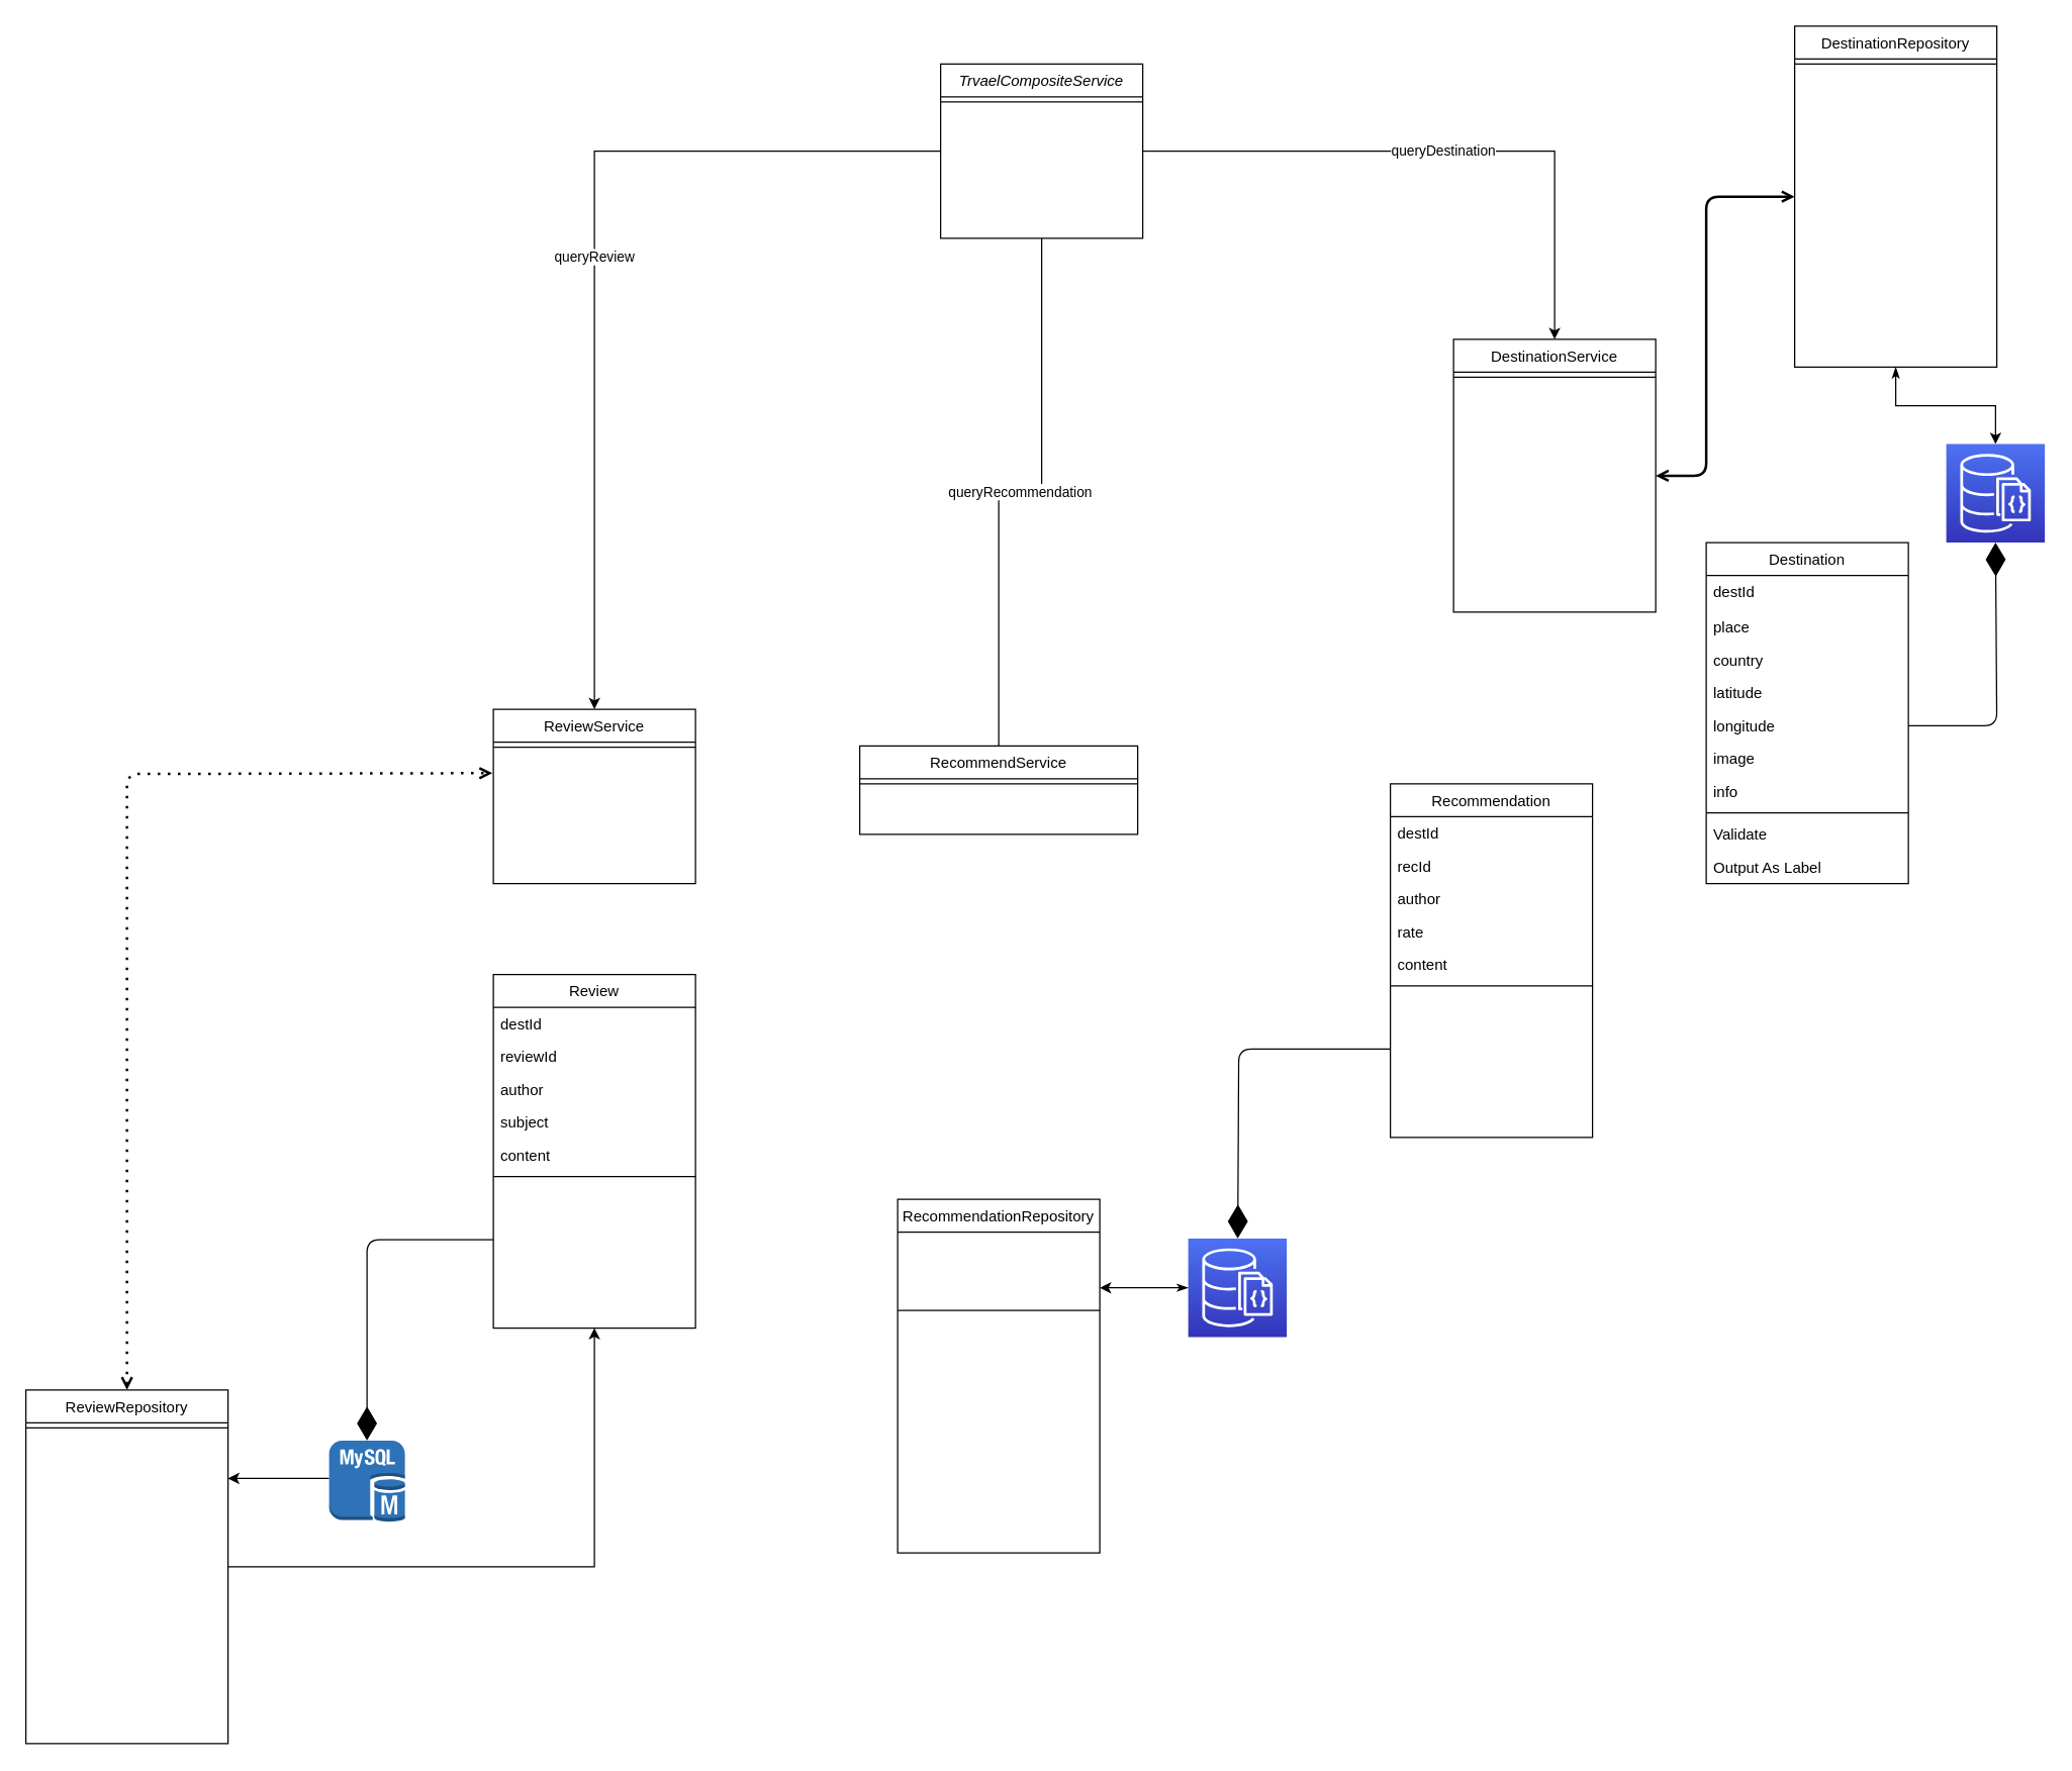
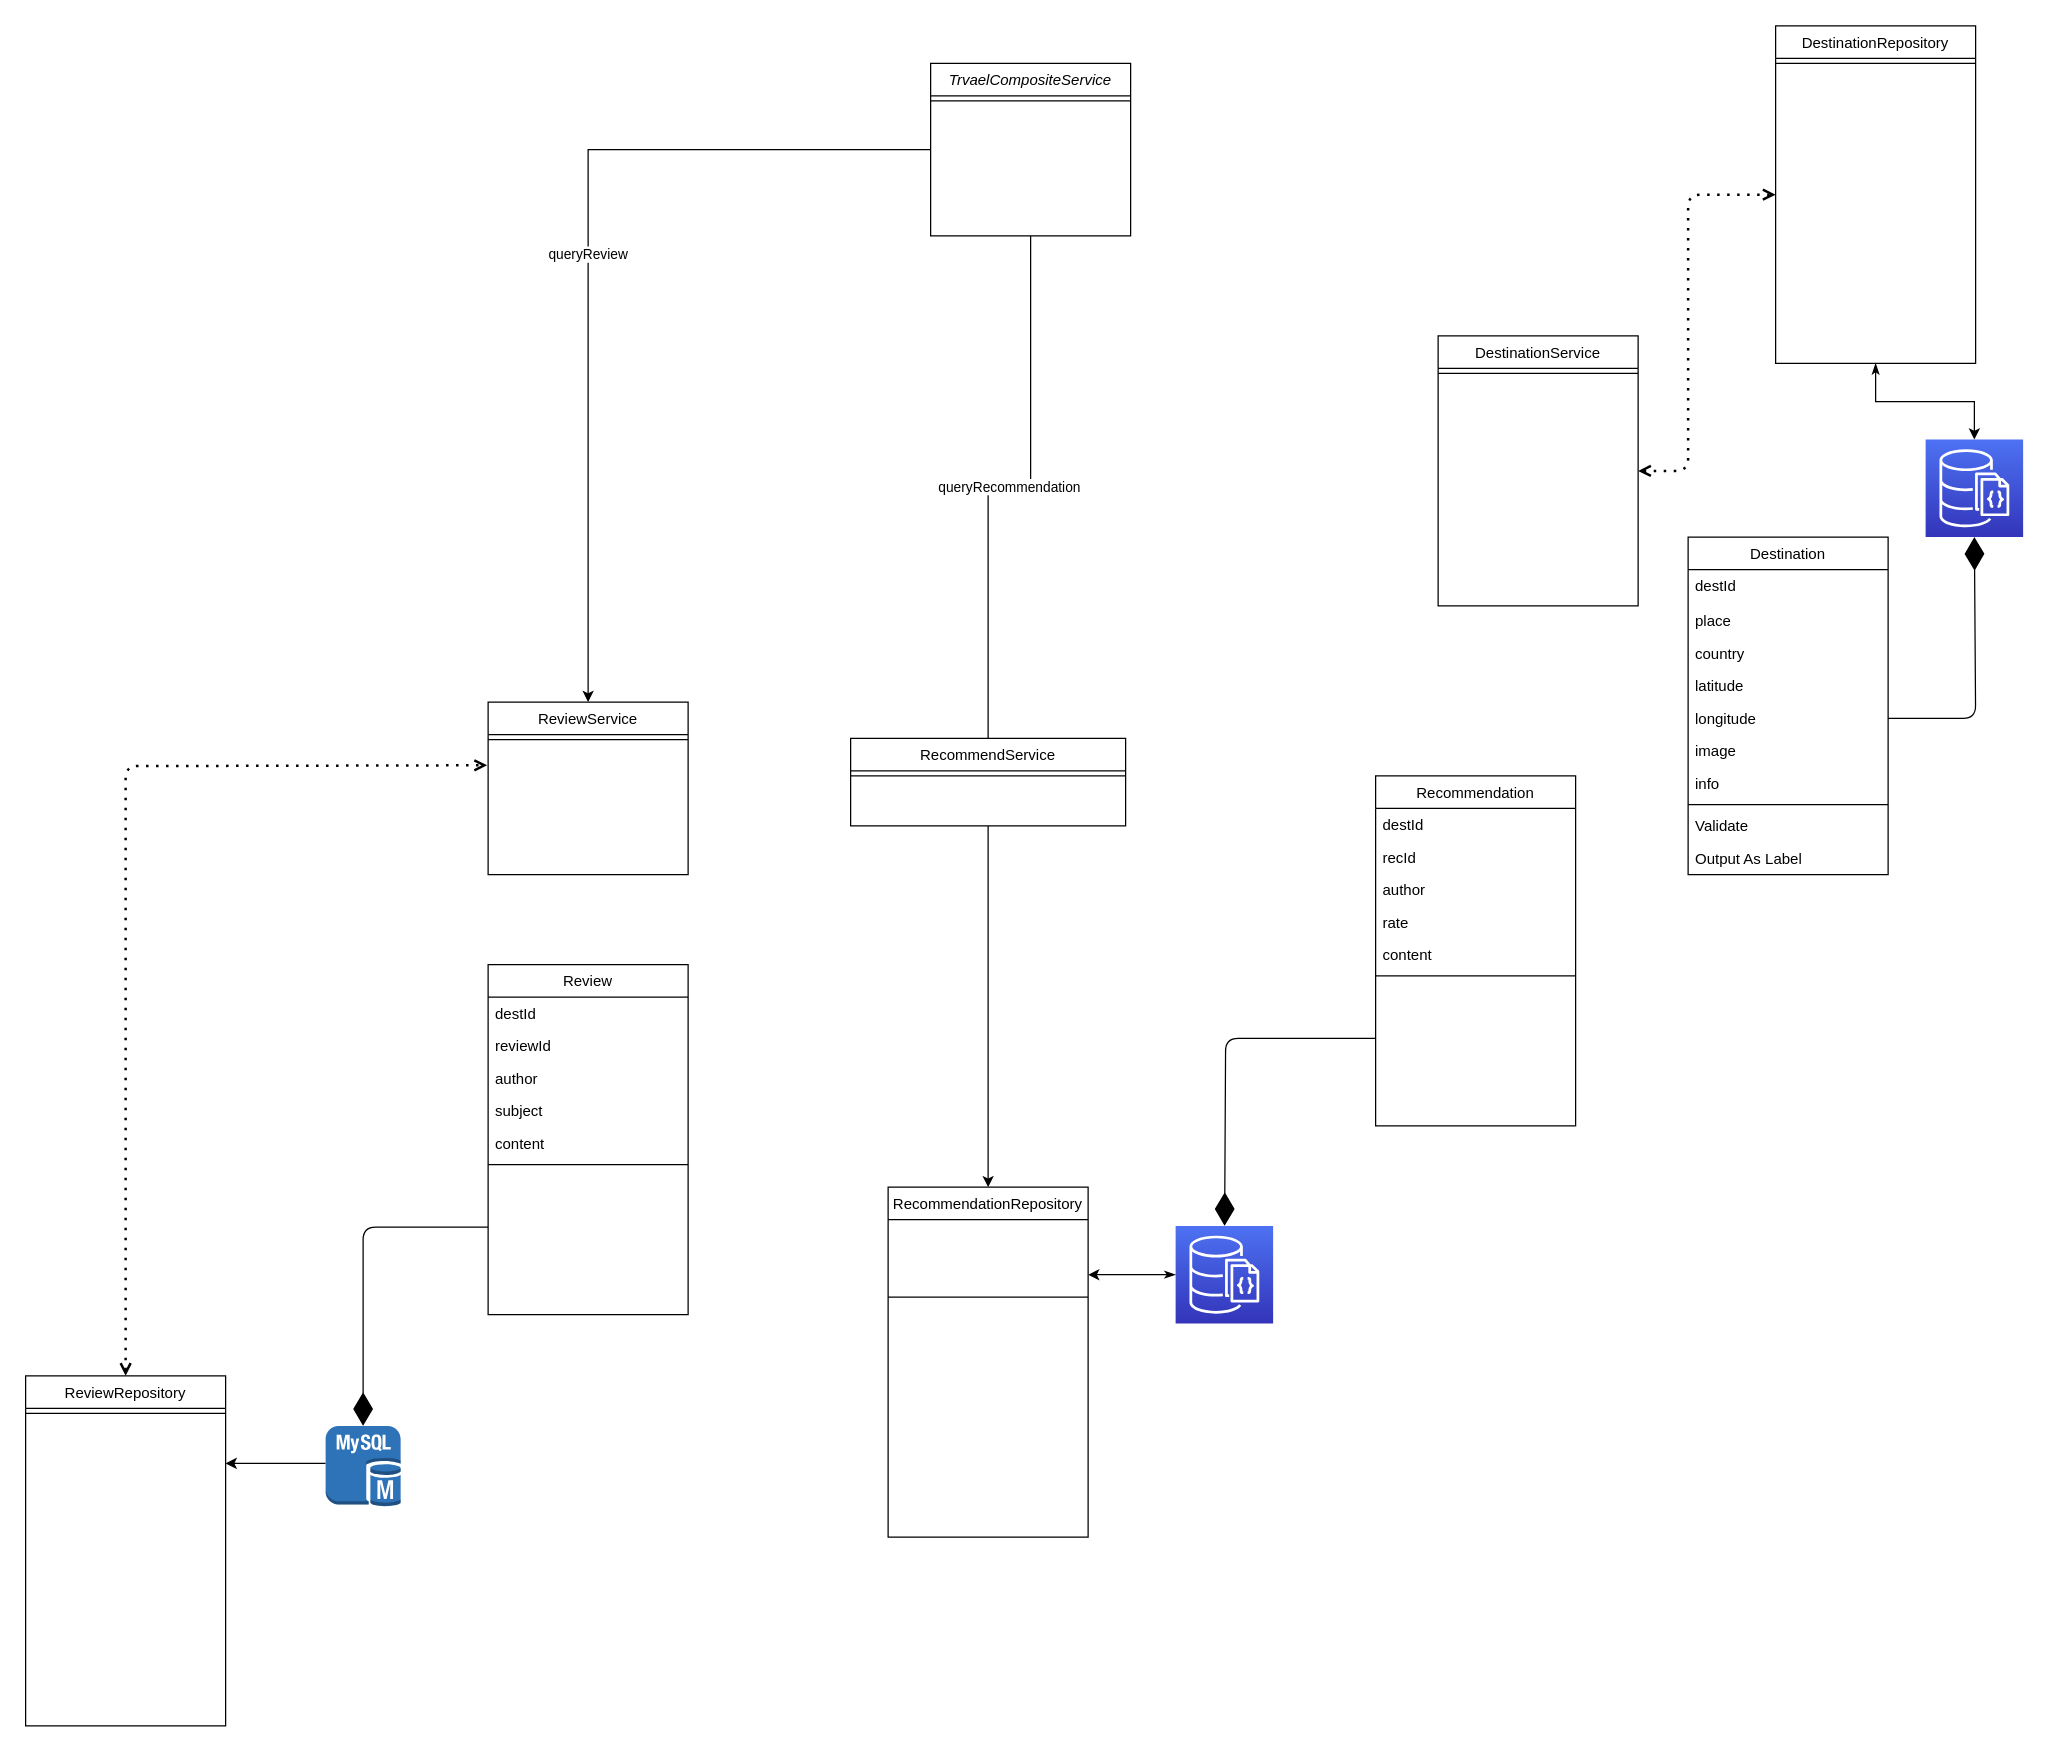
- <mxCell id="4" value="queryDestination" style="edgeStyle=orthogonalEdgeStyle;rounded=0;orthogonalLoop=1;jettySize=auto;html=1;entryX=0.5;entryY=0;entryDx=0;entryDy=0;" parent="1" source="5" target="12" edge="1"><mxGeometry relative="1" as="geometry" /></mxCell>
- <mxCell id="40" value="" style="endArrow=open;dashed=0;html=1;dashPattern=1 3;strokeWidth=2;exitX=1;exitY=0.5;exitDx=0;exitDy=0;startArrow=open;startFill=0;endFill=0;entryX=0;entryY=0.5;entryDx=0;entryDy=0;" parent="1" source="12" target="47" edge="1"><mxGeometry width="50" height="50" relative="1" as="geometry"><mxPoint x="1320" y="349" as="sourcePoint" /><mxPoint x="1430" y="140" as="targetPoint" /><Array as="points"><mxPoint x="1350" y="376" /><mxPoint x="1350" y="155" /></Array></mxGeometry></mxCell>
+ <mxCell id="40" value="" style="endArrow=open;dashed=1;html=1;dashPattern=1 3;strokeWidth=2;exitX=1;exitY=0.5;exitDx=0;exitDy=0;startArrow=open;startFill=0;endFill=0;entryX=0;entryY=0.5;entryDx=0;entryDy=0;" parent="1" source="12" target="47" edge="1"><mxGeometry width="50" height="50" relative="1" as="geometry"><mxPoint x="1320" y="349" as="sourcePoint" /><mxPoint x="1430" y="140" as="targetPoint" /><Array as="points"><mxPoint x="1350" y="376" /><mxPoint x="1350" y="155" /></Array></mxGeometry></mxCell>
+ <mxCell id="9" style="edgeStyle=orthogonalEdgeStyle;rounded=0;orthogonalLoop=1;jettySize=auto;html=1;entryX=0.5;entryY=0;entryDx=0;entryDy=0;" parent="1" source="10" target="52" edge="1"><mxGeometry relative="1" as="geometry"><mxPoint x="770" y="860" as="targetPoint" /></mxGeometry></mxCell>
- <mxCell id="43" style="edgeStyle=orthogonalEdgeStyle;rounded=0;orthogonalLoop=1;jettySize=auto;html=1;entryX=0.5;entryY=1;entryDx=0;entryDy=0;" parent="1" source="44" target="25" edge="1"><mxGeometry relative="1" as="geometry" /></mxCell>
